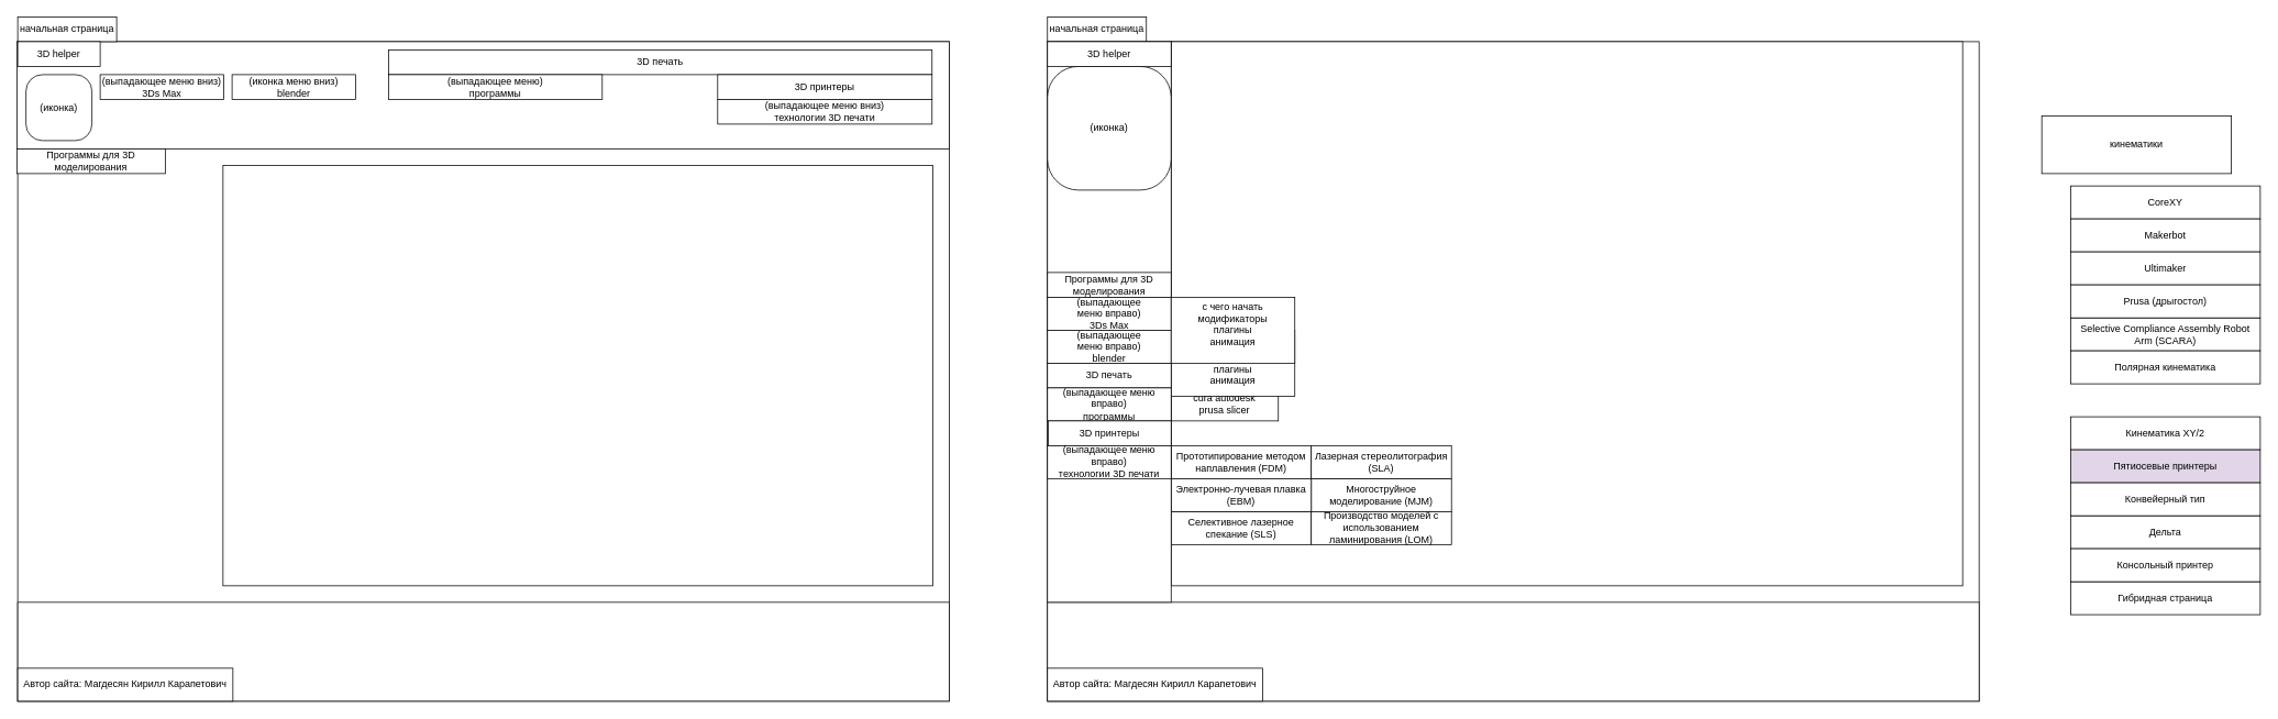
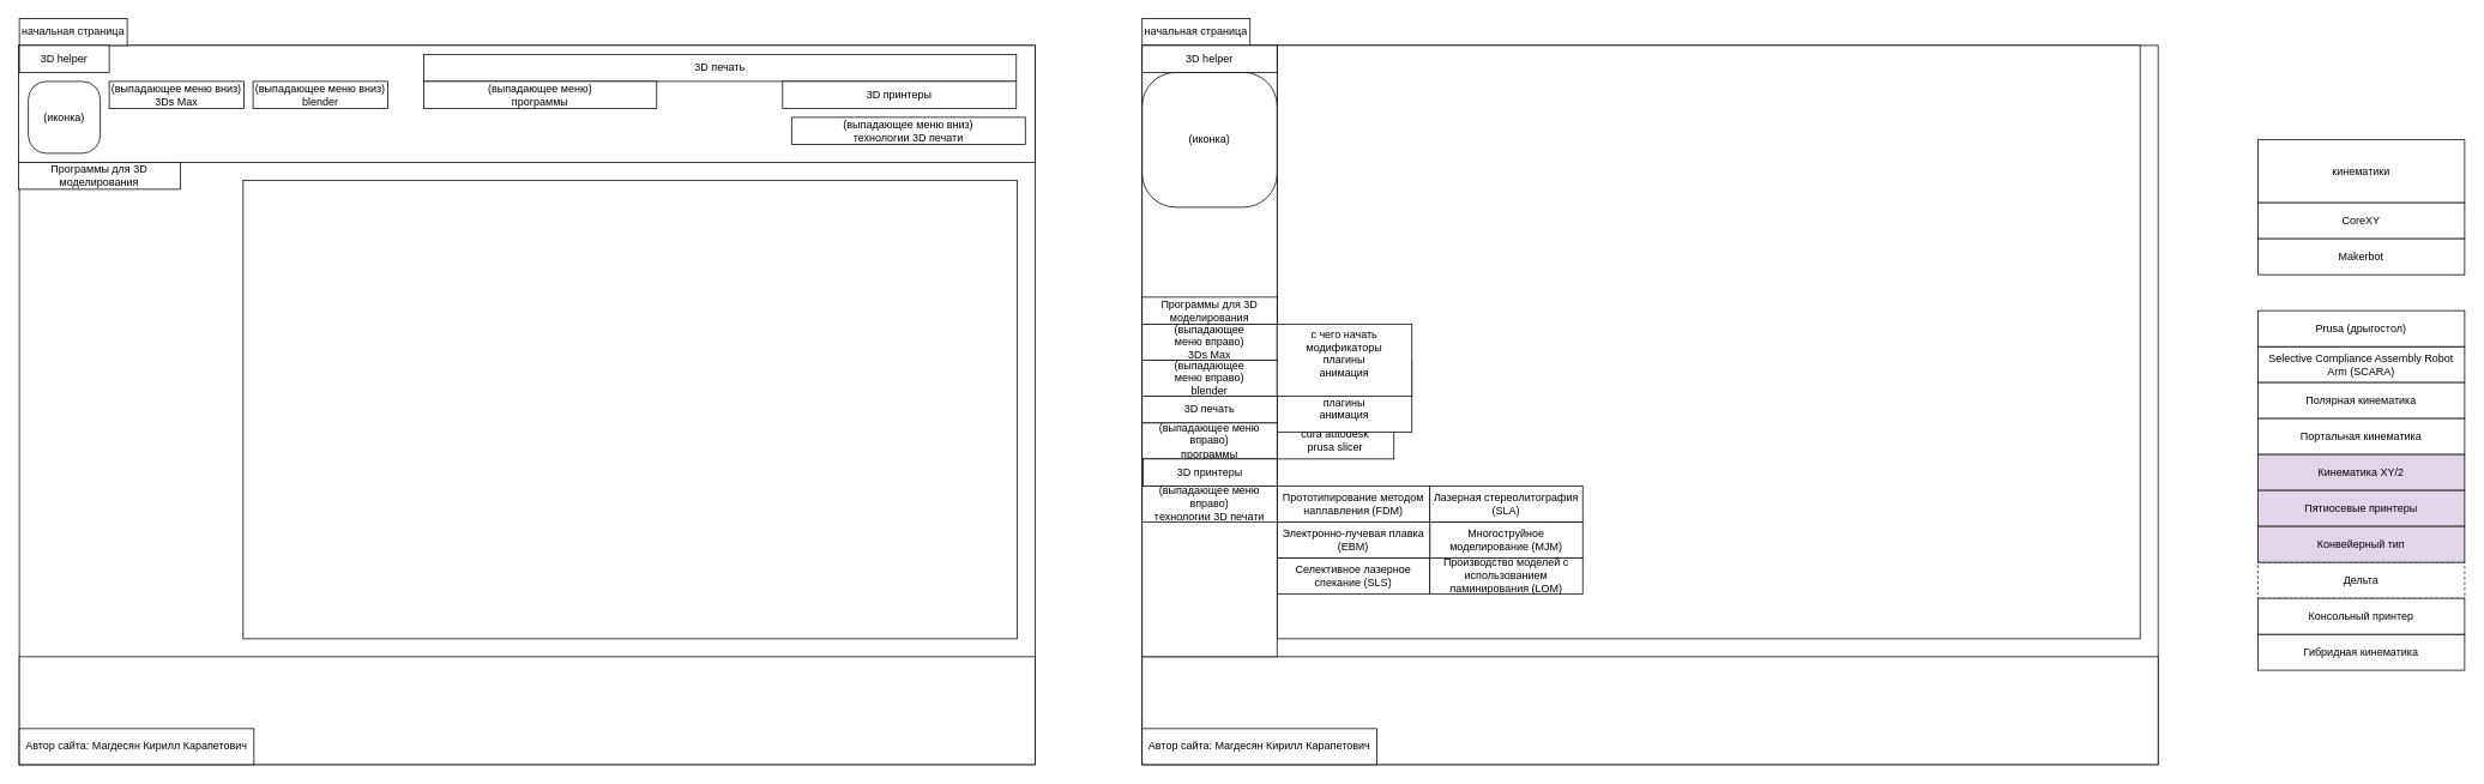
- <mxCell id="35" value="&lt;div&gt;&lt;span style=&quot;background-color: initial;&quot;&gt;(иконка меню&lt;/span&gt;&lt;span style=&quot;background-color: initial;&quot;&gt;&amp;nbsp;&lt;/span&gt;&lt;span style=&quot;background-color: initial;&quot;&gt;вниз&lt;/span&gt;&lt;span style=&quot;background-color: initial;&quot;&gt;)&lt;/span&gt;&lt;/div&gt;&lt;div&gt;blender&lt;/div&gt;" style="rounded=0;whiteSpace=wrap;html=1;" parent="1" vertex="1"><mxGeometry x="281" y="90" width="150" height="30" as="geometry" /></mxCell>
+ <mxCell id="35" value="&lt;div&gt;&lt;span style=&quot;background-color: initial;&quot;&gt;(выпадающее меню&lt;/span&gt;&lt;span style=&quot;background-color: initial;&quot;&gt;&amp;nbsp;&lt;/span&gt;&lt;span style=&quot;background-color: initial;&quot;&gt;вниз&lt;/span&gt;&lt;span style=&quot;background-color: initial;&quot;&gt;)&lt;/span&gt;&lt;/div&gt;&lt;div&gt;blender&lt;/div&gt;" style="rounded=0;whiteSpace=wrap;html=1;" parent="1" vertex="1"><mxGeometry x="281" y="90" width="150" height="30" as="geometry" /></mxCell>
- <mxCell id="39" value="&lt;div&gt;(выпадающее меню вниз)&lt;span style=&quot;background-color: initial;&quot;&gt;&lt;br&gt;&lt;/span&gt;&lt;/div&gt;&lt;div&gt;&lt;span style=&quot;background-color: initial;&quot;&gt;технологии 3D печати&lt;/span&gt;&lt;/div&gt;" style="rounded=0;whiteSpace=wrap;html=1;" parent="1" vertex="1"><mxGeometry x="870" y="120" width="260" height="30" as="geometry" /></mxCell>
+ <mxCell id="39" value="&lt;div&gt;(выпадающее меню вниз)&lt;span style=&quot;background-color: initial;&quot;&gt;&lt;br&gt;&lt;/span&gt;&lt;/div&gt;&lt;div&gt;&lt;span style=&quot;background-color: initial;&quot;&gt;технологии 3D печати&lt;/span&gt;&lt;/div&gt;" style="rounded=0;whiteSpace=wrap;html=1;" parent="1" vertex="1"><mxGeometry x="880" y="130" width="260" height="30" as="geometry" /></mxCell>
- <mxCell id="12" value="кинематики" style="rounded=0;whiteSpace=wrap;html=1;" parent="1" vertex="1"><mxGeometry x="2476" y="140" width="230" height="70" as="geometry" /></mxCell>
+ <mxCell id="12" value="кинематики" style="rounded=0;whiteSpace=wrap;html=1;" parent="1" vertex="1"><mxGeometry x="2511" y="155" width="230" height="70" as="geometry" /></mxCell>
- <mxCell id="16" value="Ultimaker" style="rounded=0;whiteSpace=wrap;html=1;" parent="1" vertex="1"><mxGeometry x="2511" y="305" width="230" height="40" as="geometry" /></mxCell>
+ <mxCell id="19" value="Портальная кинематика" style="rounded=0;whiteSpace=wrap;html=1;" parent="1" vertex="1"><mxGeometry x="2511" y="465" width="230" height="40" as="geometry" /></mxCell>
- <mxCell id="21" value="Кинематика XY/2" style="rounded=0;whiteSpace=wrap;html=1;" parent="1" vertex="1"><mxGeometry x="2511" y="505" width="230" height="40" as="geometry" /></mxCell>
+ <mxCell id="21" value="Кинематика XY/2" style="rounded=0;whiteSpace=wrap;html=1;fillColor=#e1d5e7;" parent="1" vertex="1"><mxGeometry x="2511" y="505" width="230" height="40" as="geometry" /></mxCell>
- <mxCell id="23" value="Конвейерный тип" style="rounded=0;whiteSpace=wrap;html=1;" parent="1" vertex="1"><mxGeometry x="2511" y="585" width="230" height="40" as="geometry" /></mxCell>
+ <mxCell id="23" value="Конвейерный тип" style="rounded=0;whiteSpace=wrap;html=1;fillColor=#e1d5e7;" parent="1" vertex="1"><mxGeometry x="2511" y="585" width="230" height="40" as="geometry" /></mxCell>
- <mxCell id="14" value="Дельта" style="rounded=0;whiteSpace=wrap;html=1;" parent="1" vertex="1"><mxGeometry x="2511" y="625" width="230" height="40" as="geometry" /></mxCell>
+ <mxCell id="14" value="Дельта" style="rounded=0;whiteSpace=wrap;html=1;dashed=1;" parent="1" vertex="1"><mxGeometry x="2511" y="625" width="230" height="40" as="geometry" /></mxCell>
- <mxCell id="20" value="Гибридная страница" style="rounded=0;whiteSpace=wrap;html=1;" parent="1" vertex="1"><mxGeometry x="2511" y="705" width="230" height="40" as="geometry" /></mxCell>
+ <mxCell id="20" value="Гибридная кинематика" style="rounded=0;whiteSpace=wrap;html=1;" parent="1" vertex="1"><mxGeometry x="2511" y="705" width="230" height="40" as="geometry" /></mxCell>
